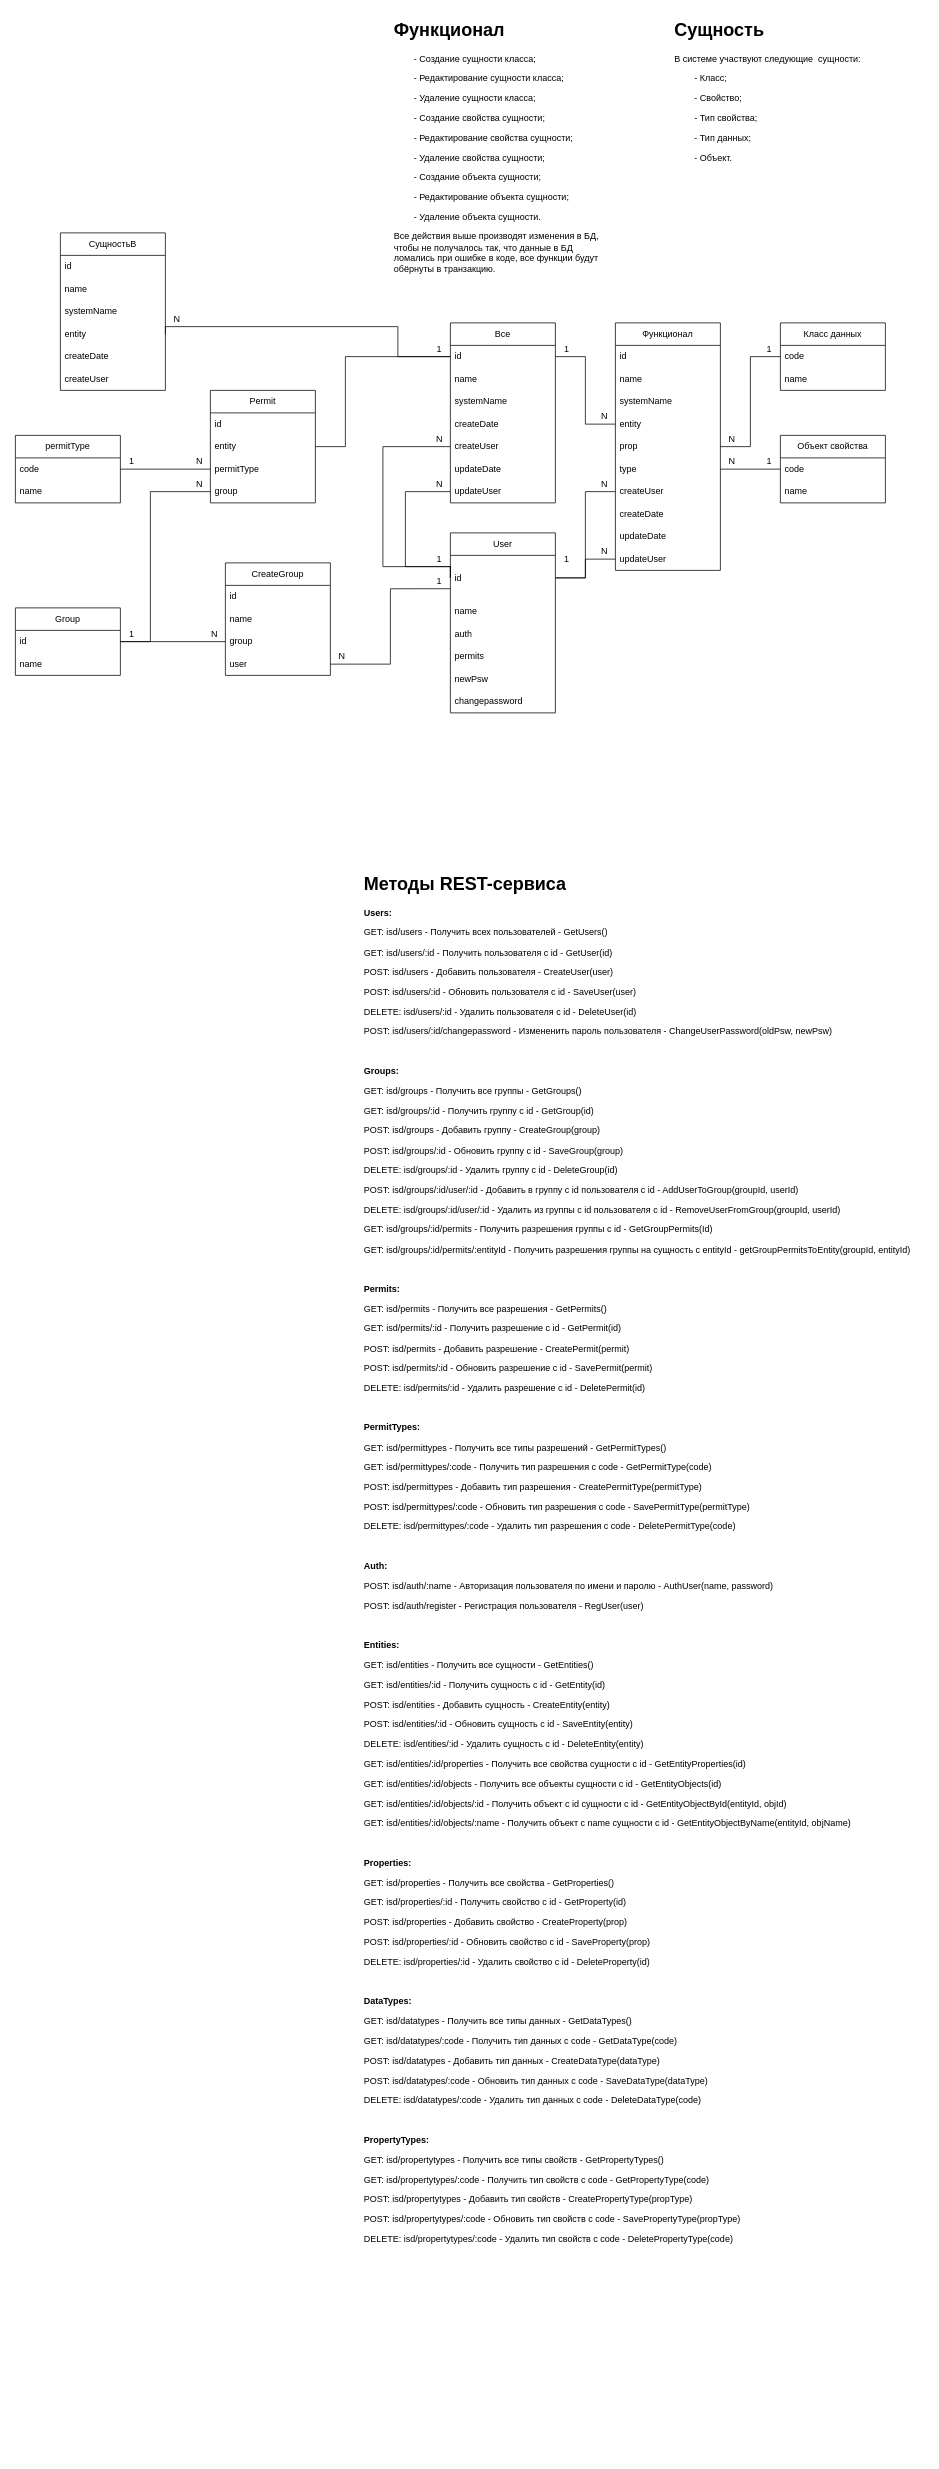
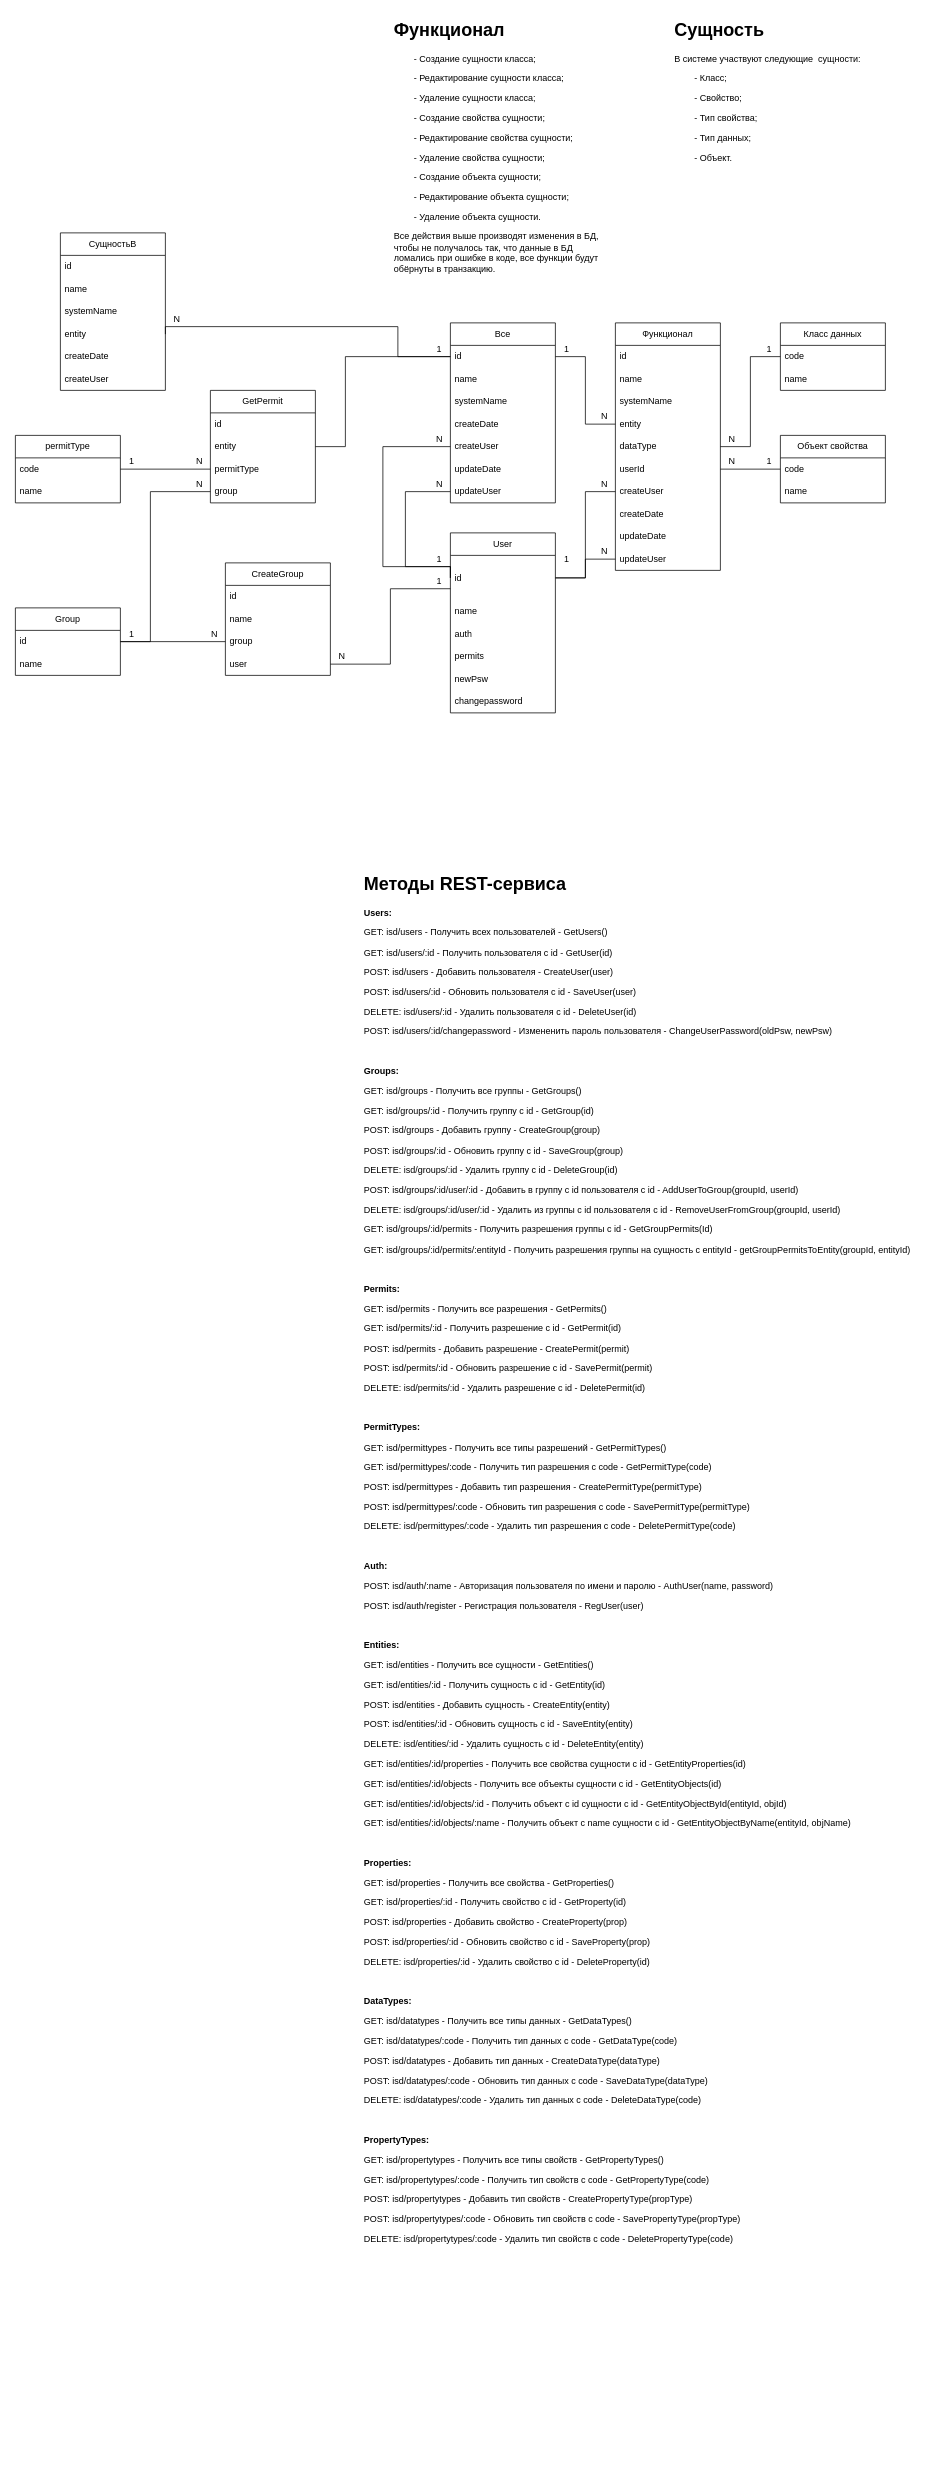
- <mxCell id="80" value="Permit" style="swimlane;fontStyle=0;childLayout=stackLayout;horizontal=1;startSize=30;horizontalStack=0;resizeParent=1;resizeParentMax=0;resizeLast=0;collapsible=1;marginBottom=0;whiteSpace=wrap;html=1;" vertex="1" parent="1"><mxGeometry x="280" y="520" width="140" height="150" as="geometry" /></mxCell>
+ <mxCell id="80" value="GetPermit" style="swimlane;fontStyle=0;childLayout=stackLayout;horizontal=1;startSize=30;horizontalStack=0;resizeParent=1;resizeParentMax=0;resizeLast=0;collapsible=1;marginBottom=0;whiteSpace=wrap;html=1;" vertex="1" parent="1"><mxGeometry x="280" y="520" width="140" height="150" as="geometry" /></mxCell>
- <mxCell id="16" value="prop" style="text;strokeColor=none;fillColor=none;align=left;verticalAlign=middle;spacingLeft=4;spacingRight=4;overflow=hidden;points=[[0,0.5],[1,0.5]];portConstraint=eastwest;rotatable=0;whiteSpace=wrap;html=1;" parent="11" vertex="1"><mxGeometry y="150" width="140" height="30" as="geometry" /></mxCell>
+ <mxCell id="16" value="dataType" style="text;strokeColor=none;fillColor=none;align=left;verticalAlign=middle;spacingLeft=4;spacingRight=4;overflow=hidden;points=[[0,0.5],[1,0.5]];portConstraint=eastwest;rotatable=0;whiteSpace=wrap;html=1;" parent="11" vertex="1"><mxGeometry y="150" width="140" height="30" as="geometry" /></mxCell>
- <mxCell id="17" value="type" style="text;strokeColor=none;fillColor=none;align=left;verticalAlign=middle;spacingLeft=4;spacingRight=4;overflow=hidden;points=[[0,0.5],[1,0.5]];portConstraint=eastwest;rotatable=0;whiteSpace=wrap;html=1;" parent="11" vertex="1"><mxGeometry y="180" width="140" height="30" as="geometry" /></mxCell>
+ <mxCell id="17" value="userId" style="text;strokeColor=none;fillColor=none;align=left;verticalAlign=middle;spacingLeft=4;spacingRight=4;overflow=hidden;points=[[0,0.5],[1,0.5]];portConstraint=eastwest;rotatable=0;whiteSpace=wrap;html=1;" parent="11" vertex="1"><mxGeometry y="180" width="140" height="30" as="geometry" /></mxCell>
